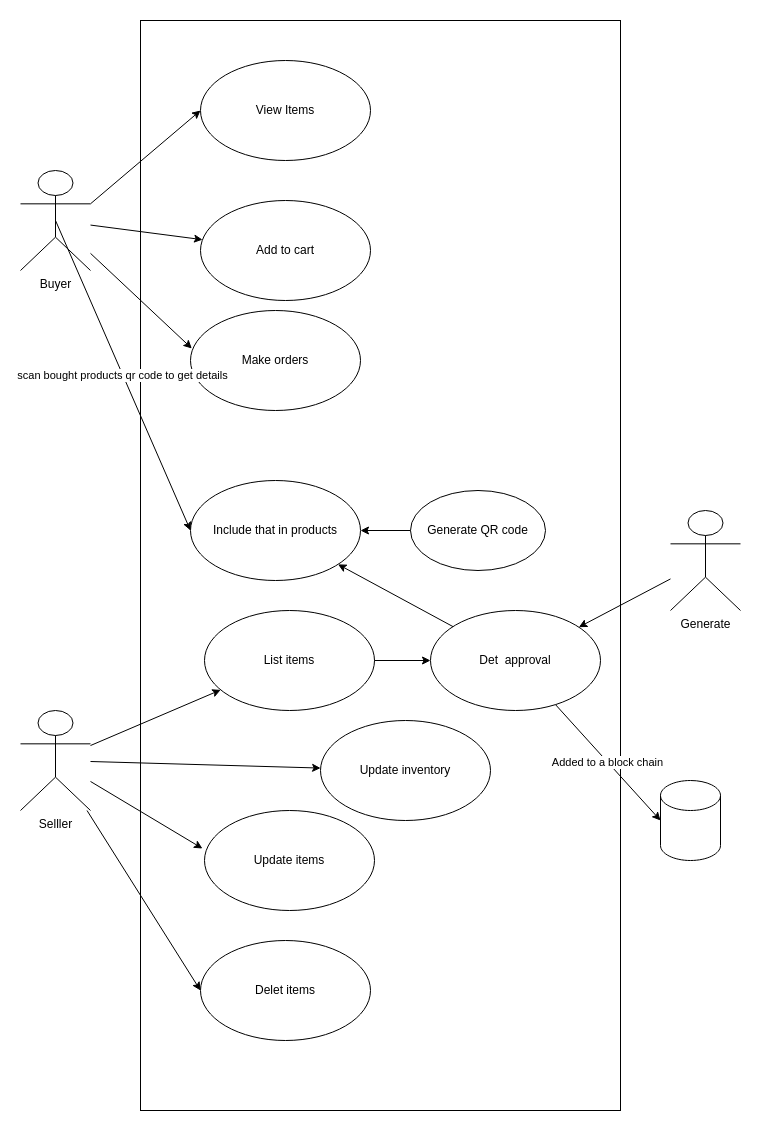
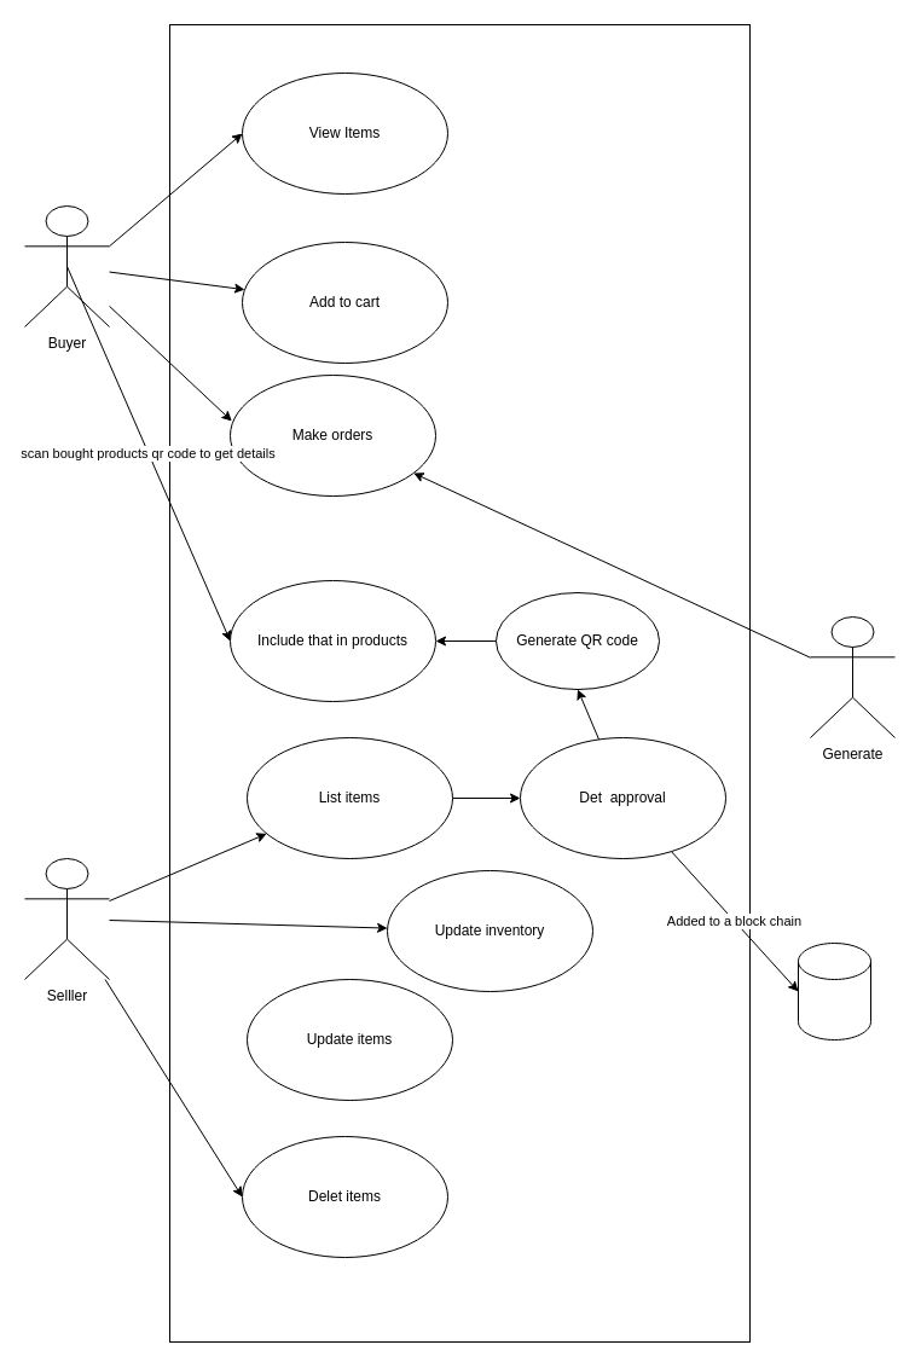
- <mxCell id="19" style="edgeStyle=none;html=1;" edge="1" parent="1" source="21" target="27"><mxGeometry relative="1" as="geometry" /></mxCell>
+ <mxCell id="19" style="edgeStyle=none;html=1;entryX=0.5;entryY=1;entryDx=0;entryDy=0;" edge="1" parent="1" source="21" target="26"><mxGeometry relative="1" as="geometry" /></mxCell>
- <mxCell id="7" style="edgeStyle=none;html=1;" edge="1" parent="1" source="8" target="21"><mxGeometry relative="1" as="geometry" /></mxCell>
+ <mxCell id="7" style="edgeStyle=none;html=1;" edge="1" parent="1" source="8" target="16"><mxGeometry relative="1" as="geometry" /></mxCell>
- <mxCell id="11" style="edgeStyle=none;html=1;entryX=-0.012;entryY=0.38;entryDx=0;entryDy=0;entryPerimeter=0;" edge="1" parent="1" source="13" target="23"><mxGeometry relative="1" as="geometry" /></mxCell>
